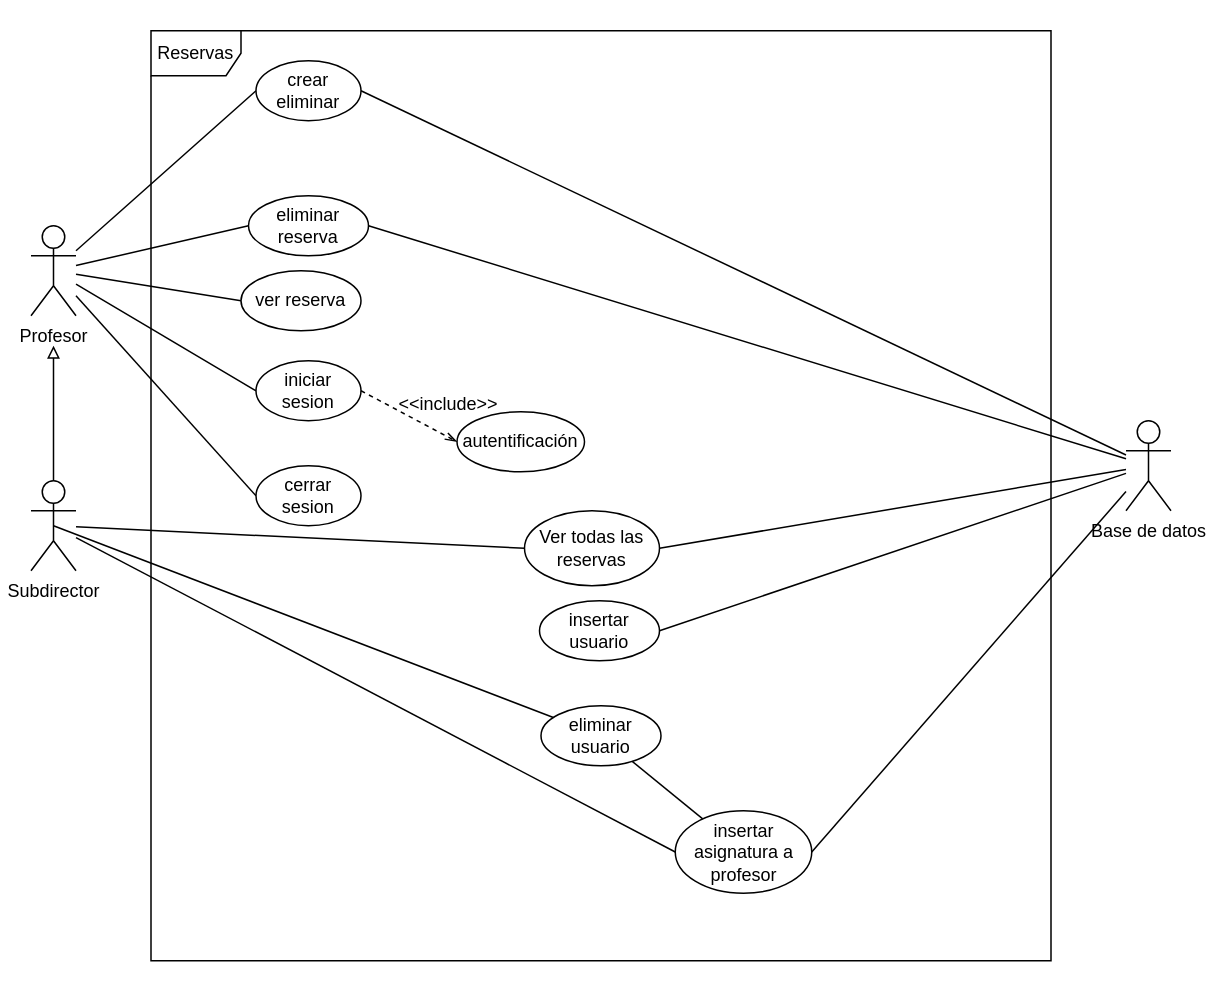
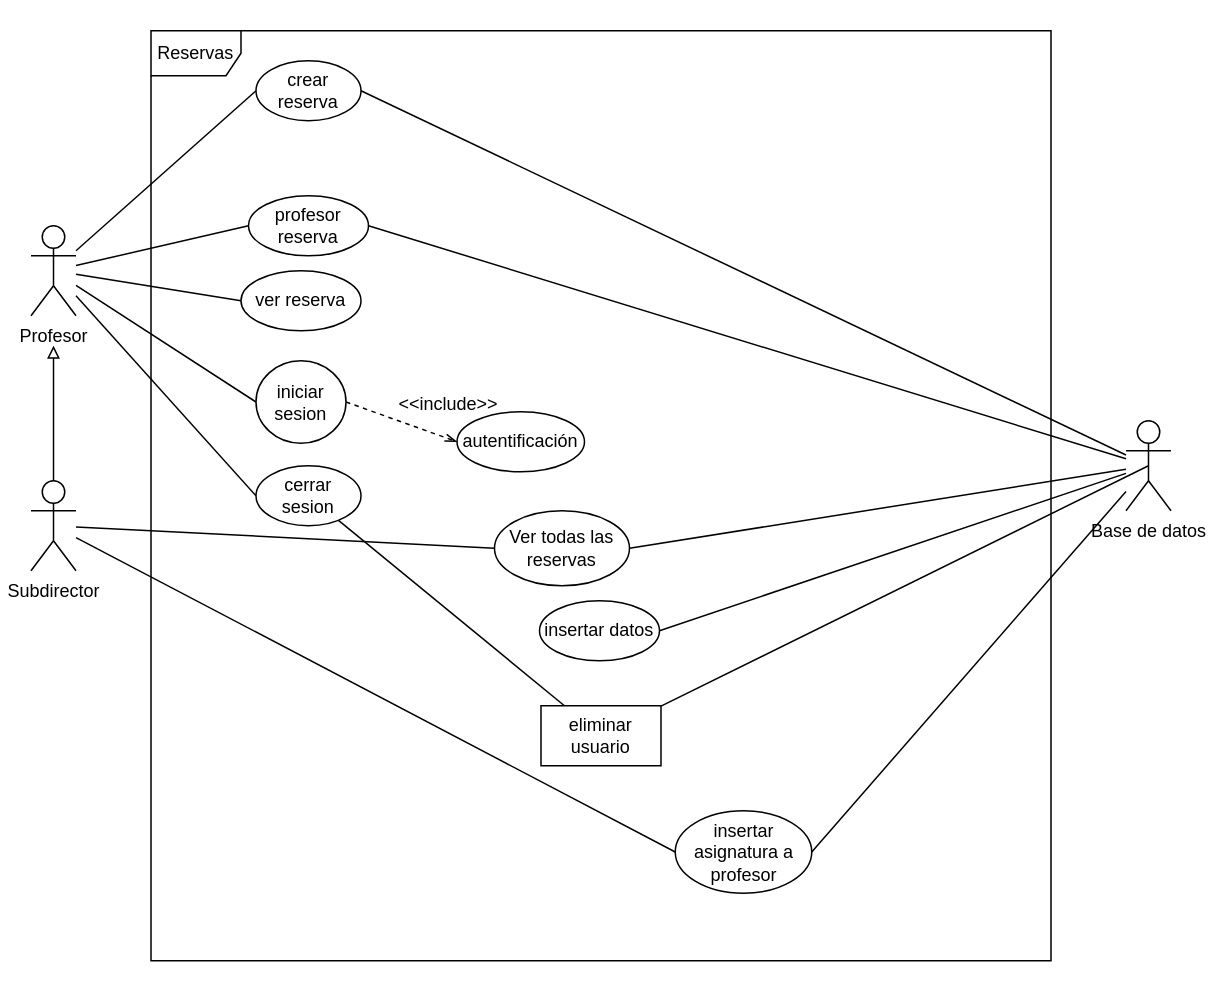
- <mxCell id="21" value="crear eliminar" style="ellipse;whiteSpace=wrap;html=1;" parent="1" vertex="1"><mxGeometry x="170" y="40" width="70" height="40" as="geometry" /></mxCell>
+ <mxCell id="21" value="crear reserva" style="ellipse;whiteSpace=wrap;html=1;" parent="1" vertex="1"><mxGeometry x="170" y="40" width="70" height="40" as="geometry" /></mxCell>
- <mxCell id="20" value="eliminar reserva" style="ellipse;whiteSpace=wrap;html=1;" parent="1" vertex="1"><mxGeometry x="165" y="130" width="80" height="40" as="geometry" /></mxCell>
+ <mxCell id="20" value="profesor reserva" style="ellipse;whiteSpace=wrap;html=1;" parent="1" vertex="1"><mxGeometry x="165" y="130" width="80" height="40" as="geometry" /></mxCell>
- <mxCell id="25" value="iniciar sesion" style="ellipse;whiteSpace=wrap;html=1;" parent="1" vertex="1"><mxGeometry x="170" y="240" width="70" height="40" as="geometry" /></mxCell>
+ <mxCell id="25" value="iniciar sesion" style="ellipse;whiteSpace=wrap;html=1;" parent="1" vertex="1"><mxGeometry x="170" y="240" width="60" height="55" as="geometry" /></mxCell>
- <mxCell id="19" value="Ver todas las reservas" style="ellipse;whiteSpace=wrap;html=1;" parent="1" vertex="1"><mxGeometry x="349" y="340" width="90" height="50" as="geometry" /></mxCell>
+ <mxCell id="19" value="Ver todas las reservas" style="ellipse;whiteSpace=wrap;html=1;" parent="1" vertex="1"><mxGeometry x="329" y="340" width="90" height="50" as="geometry" /></mxCell>
- <mxCell id="32" style="rounded=0;orthogonalLoop=1;jettySize=auto;html=1;entryX=0.5;entryY=0.5;entryDx=0;entryDy=0;entryPerimeter=0;endArrow=none;startFill=0;" edge="1" parent="1" source="30" target="18"><mxGeometry relative="1" as="geometry" /></mxCell>
+ <mxCell id="32" style="rounded=0;orthogonalLoop=1;jettySize=auto;html=1;endArrow=none;startFill=0;" edge="1" parent="1" source="30" target="26"><mxGeometry relative="1" as="geometry" /></mxCell>
- <mxCell id="23" value="insertar usuario" style="ellipse;whiteSpace=wrap;html=1;" parent="1" vertex="1"><mxGeometry x="359" y="400" width="80" height="40" as="geometry" /></mxCell>
+ <mxCell id="23" value="insertar datos" style="ellipse;whiteSpace=wrap;html=1;" parent="1" vertex="1"><mxGeometry x="359" y="400" width="80" height="40" as="geometry" /></mxCell>
- <mxCell id="30" value="eliminar usuario" style="ellipse;whiteSpace=wrap;html=1;" vertex="1" parent="1"><mxGeometry x="360" y="470" width="80" height="40" as="geometry" /></mxCell>
+ <mxCell id="30" value="eliminar usuario" style="whiteSpace=wrap;html=1;rounded=0;" vertex="1" parent="1"><mxGeometry x="360" y="470" width="80" height="40" as="geometry" /></mxCell>
- <mxCell id="31" style="rounded=0;orthogonalLoop=1;jettySize=auto;html=1;endArrow=none;startFill=0;" edge="1" parent="1" source="30" target="24"><mxGeometry relative="1" as="geometry" /></mxCell>
+ <mxCell id="31" style="rounded=0;orthogonalLoop=1;jettySize=auto;html=1;entryX=0.5;entryY=0.5;entryDx=0;entryDy=0;entryPerimeter=0;endArrow=none;startFill=0;" edge="1" parent="1" source="30" target="7"><mxGeometry relative="1" as="geometry" /></mxCell>
